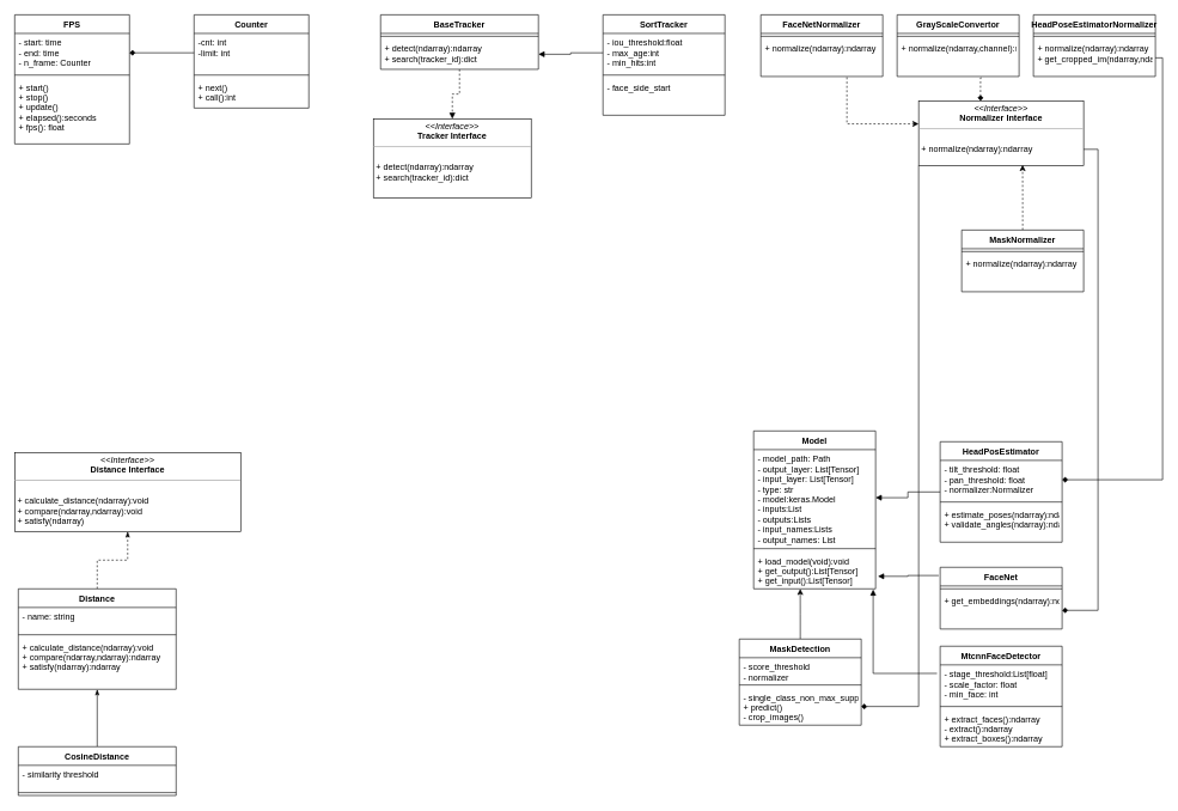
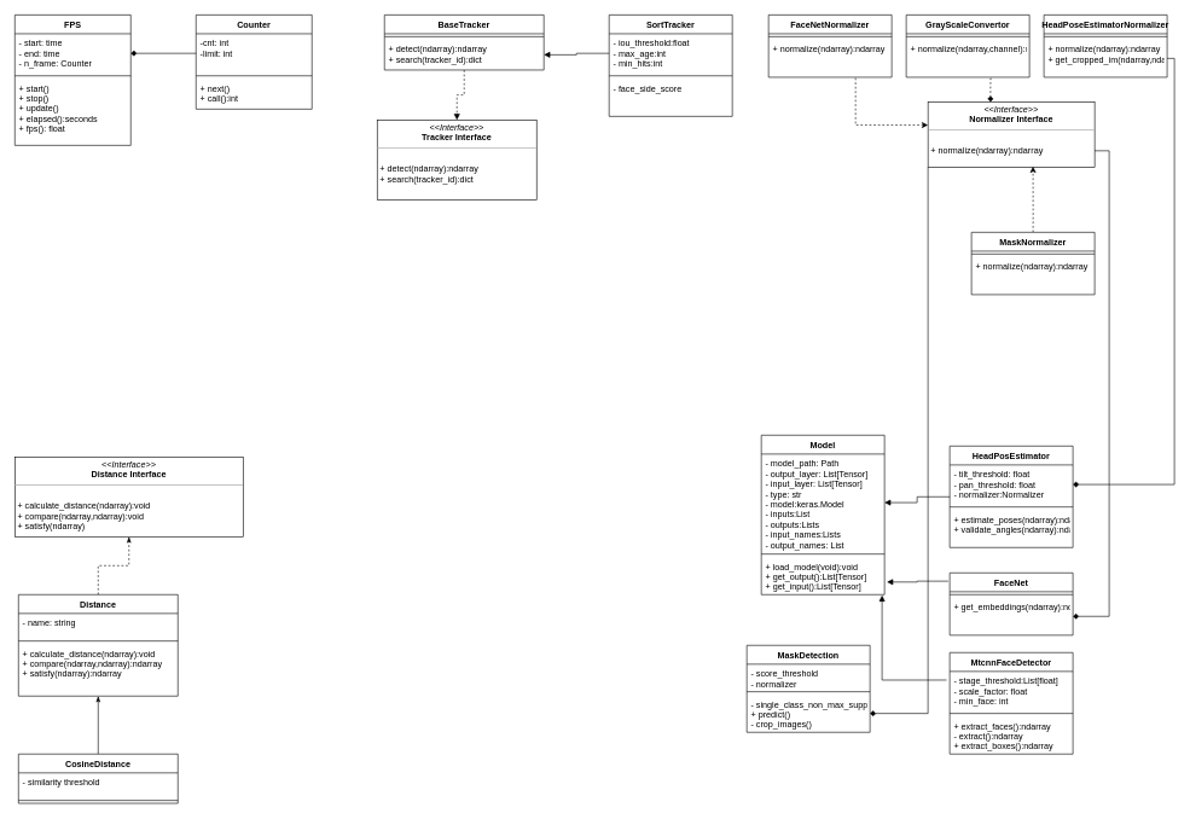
- <mxCell id="53" value="- face_side_start" style="text;strokeColor=none;fillColor=none;align=left;verticalAlign=top;spacingLeft=4;spacingRight=4;overflow=hidden;rotatable=0;points=[[0,0.5],[1,0.5]];portConstraint=eastwest;" parent="50" vertex="1"><mxGeometry y="88" width="170" height="52" as="geometry" /></mxCell>
+ <mxCell id="53" value="- face_side_score" style="text;strokeColor=none;fillColor=none;align=left;verticalAlign=top;spacingLeft=4;spacingRight=4;overflow=hidden;rotatable=0;points=[[0,0.5],[1,0.5]];portConstraint=eastwest;" parent="50" vertex="1"><mxGeometry y="88" width="170" height="52" as="geometry" /></mxCell>
- <mxCell id="63" style="edgeStyle=orthogonalEdgeStyle;rounded=0;orthogonalLoop=1;jettySize=auto;html=1;entryX=0.382;entryY=1;entryDx=0;entryDy=0;entryPerimeter=0;" parent="1" source="64" target="24" edge="1"><mxGeometry relative="1" as="geometry" /></mxCell>
